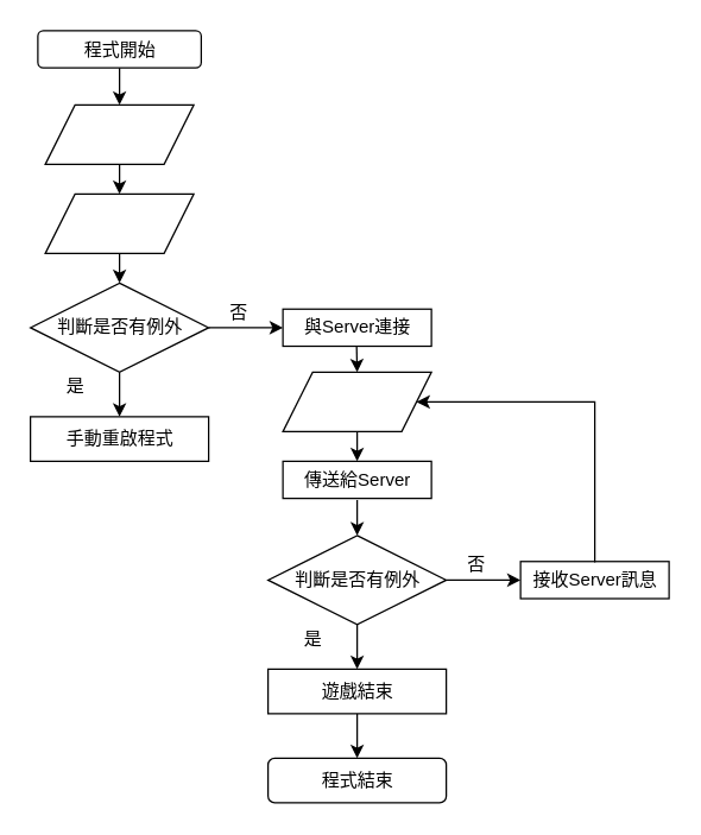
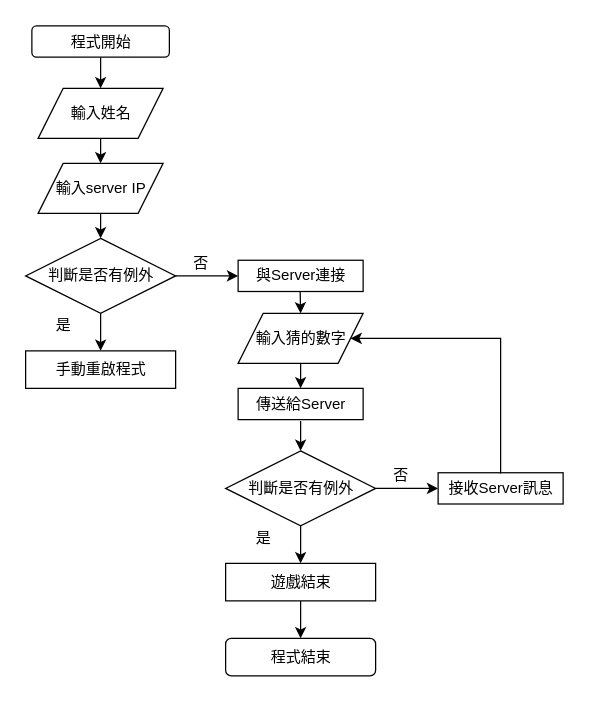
+ <mxCell id="4" value="輸入姓名" style="text;html=1;align=center;verticalAlign=middle;resizable=0;points=[];autosize=1;strokeColor=none;fillColor=none;" vertex="1" parent="1"><mxGeometry x="50" y="80" width="60" height="20" as="geometry" /></mxCell>
+ <mxCell id="6" value="輸入server IP" style="text;html=1;align=center;verticalAlign=middle;resizable=0;points=[];autosize=1;strokeColor=none;fillColor=none;" vertex="1" parent="1"><mxGeometry x="35" y="140" width="90" height="20" as="geometry" /></mxCell>
+ <mxCell id="21" value="輸入猜的數字" style="text;html=1;resizable=0;autosize=1;align=center;verticalAlign=middle;points=[];fillColor=none;strokeColor=none;rounded=0;" vertex="1" parent="1"><mxGeometry x="195" y="260" width="90" height="20" as="geometry" /></mxCell>
